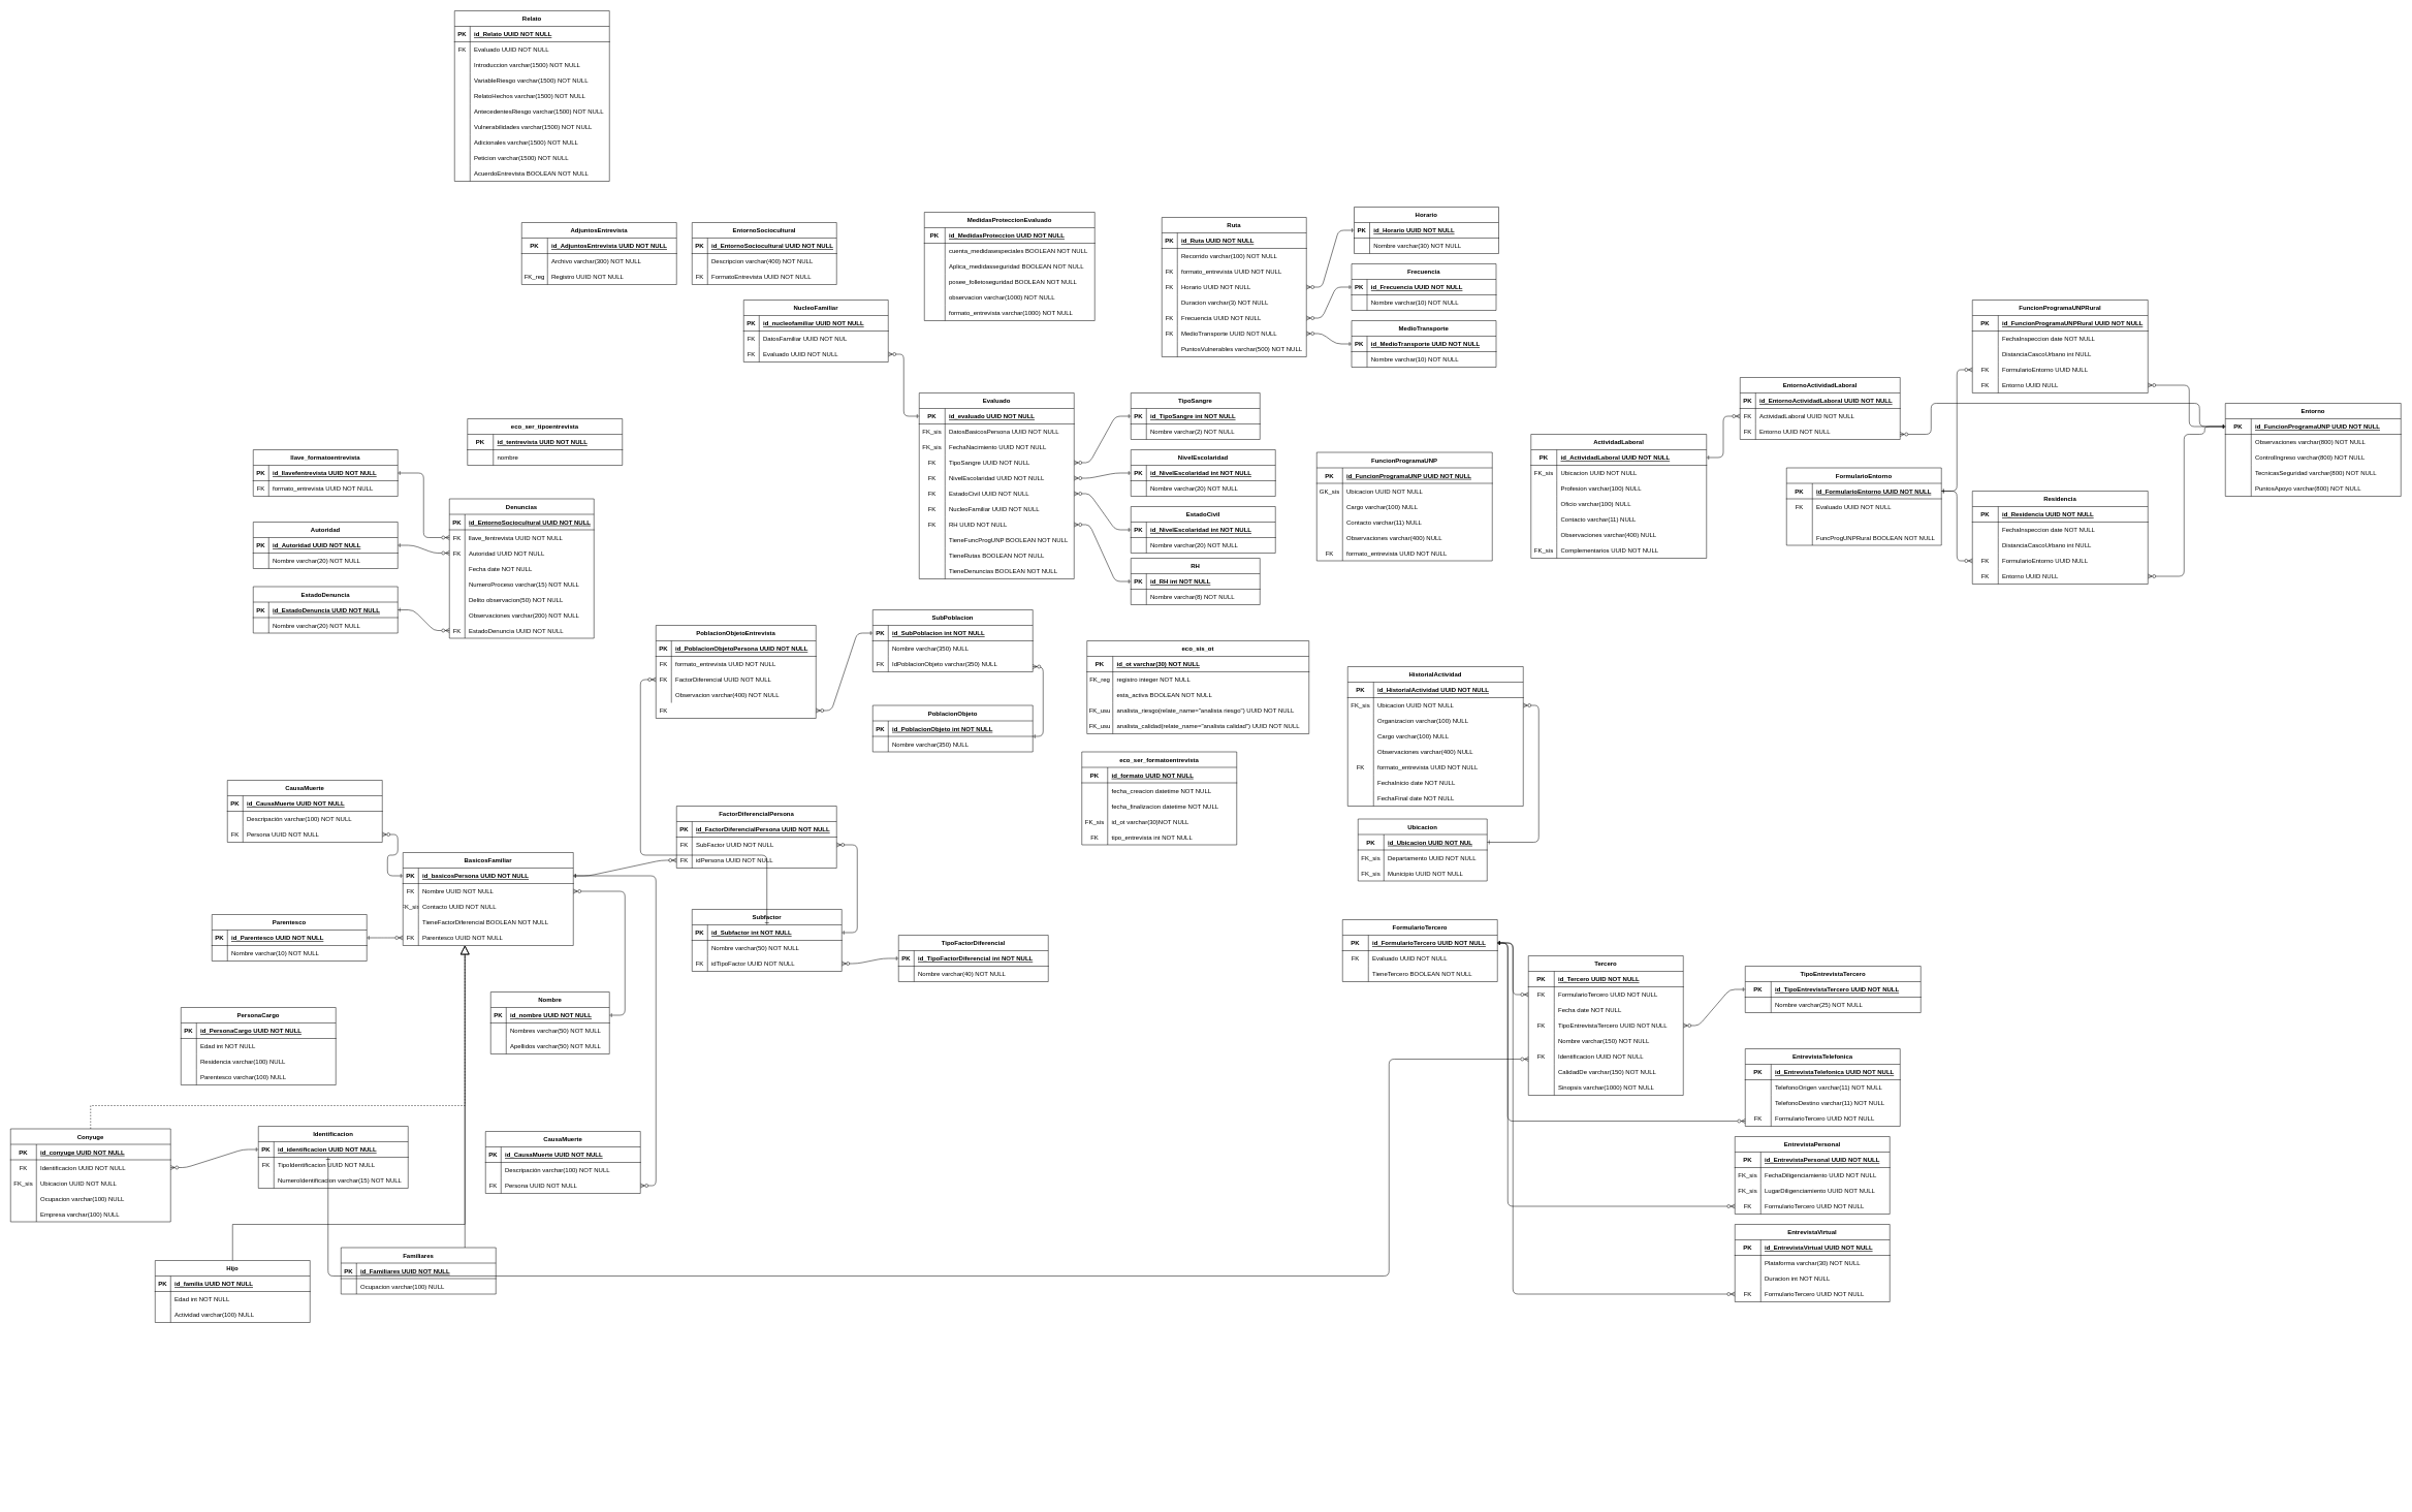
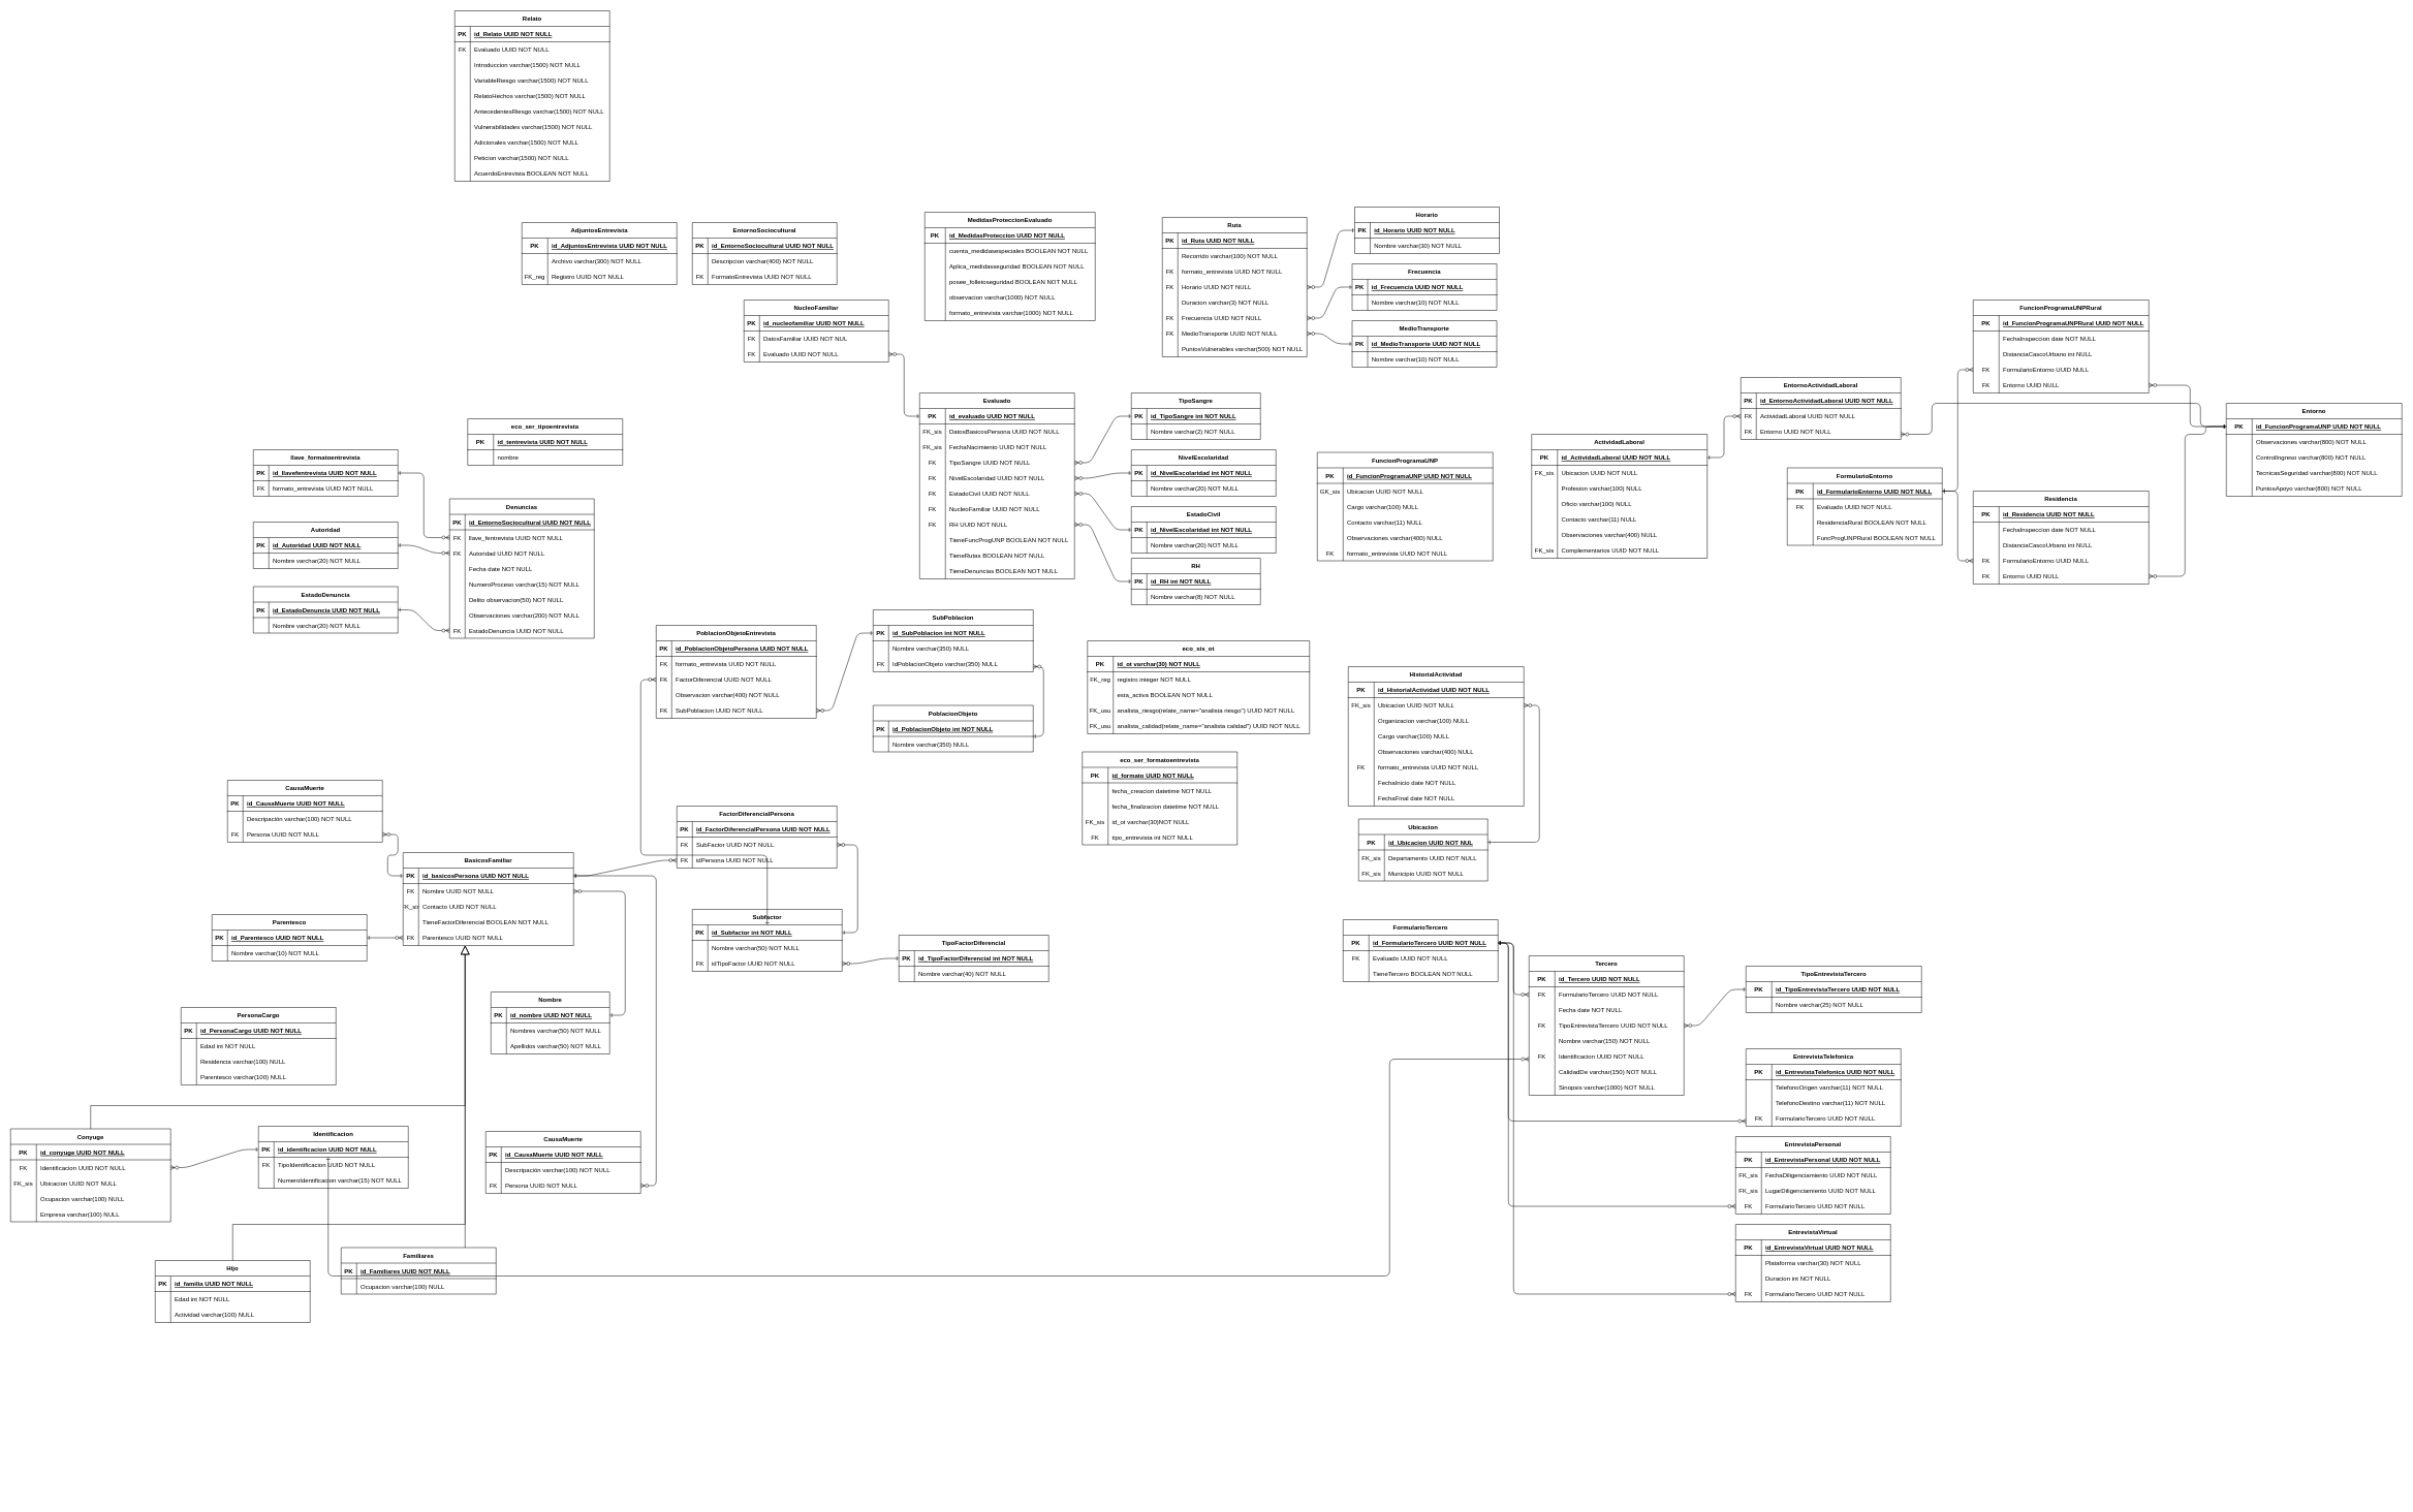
+ <mxCell id="524" value="ResidenciaRural BOOLEAN NOT NULL" style="shape=partialRectangle;overflow=hidden;connectable=0;fillColor=none;top=0;left=0;bottom=0;right=0;align=left;spacingLeft=6;" vertex="1" parent="522"><mxGeometry x="50" width="250" height="30" as="geometry"><mxRectangle width="250" height="30" as="alternateBounds" /></mxGeometry></mxCell>
+ <mxCell id="336" value="SubPoblacion UUID NOT NULL" style="shape=partialRectangle;overflow=hidden;connectable=0;fillColor=none;top=0;left=0;bottom=0;right=0;align=left;spacingLeft=6;" parent="334" vertex="1"><mxGeometry x="30" width="280" height="30" as="geometry"><mxRectangle width="280" height="30" as="alternateBounds" /></mxGeometry></mxCell>
- <mxCell id="47" style="edgeStyle=orthogonalEdgeStyle;rounded=0;orthogonalLoop=1;jettySize=auto;html=1;endArrow=block;endFill=0;endSize=15;dashed=1;" parent="1" source="48" target="74" edge="1"><mxGeometry relative="1" as="geometry"><Array as="points"><mxPoint x="175" y="2140" /><mxPoint x="900" y="2140" /></Array></mxGeometry></mxCell>
+ <mxCell id="47" style="edgeStyle=orthogonalEdgeStyle;rounded=0;orthogonalLoop=1;jettySize=auto;html=1;endArrow=block;endFill=0;endSize=15;" parent="1" source="48" target="74" edge="1"><mxGeometry relative="1" as="geometry"><Array as="points"><mxPoint x="175" y="2140" /><mxPoint x="900" y="2140" /></Array></mxGeometry></mxCell>
